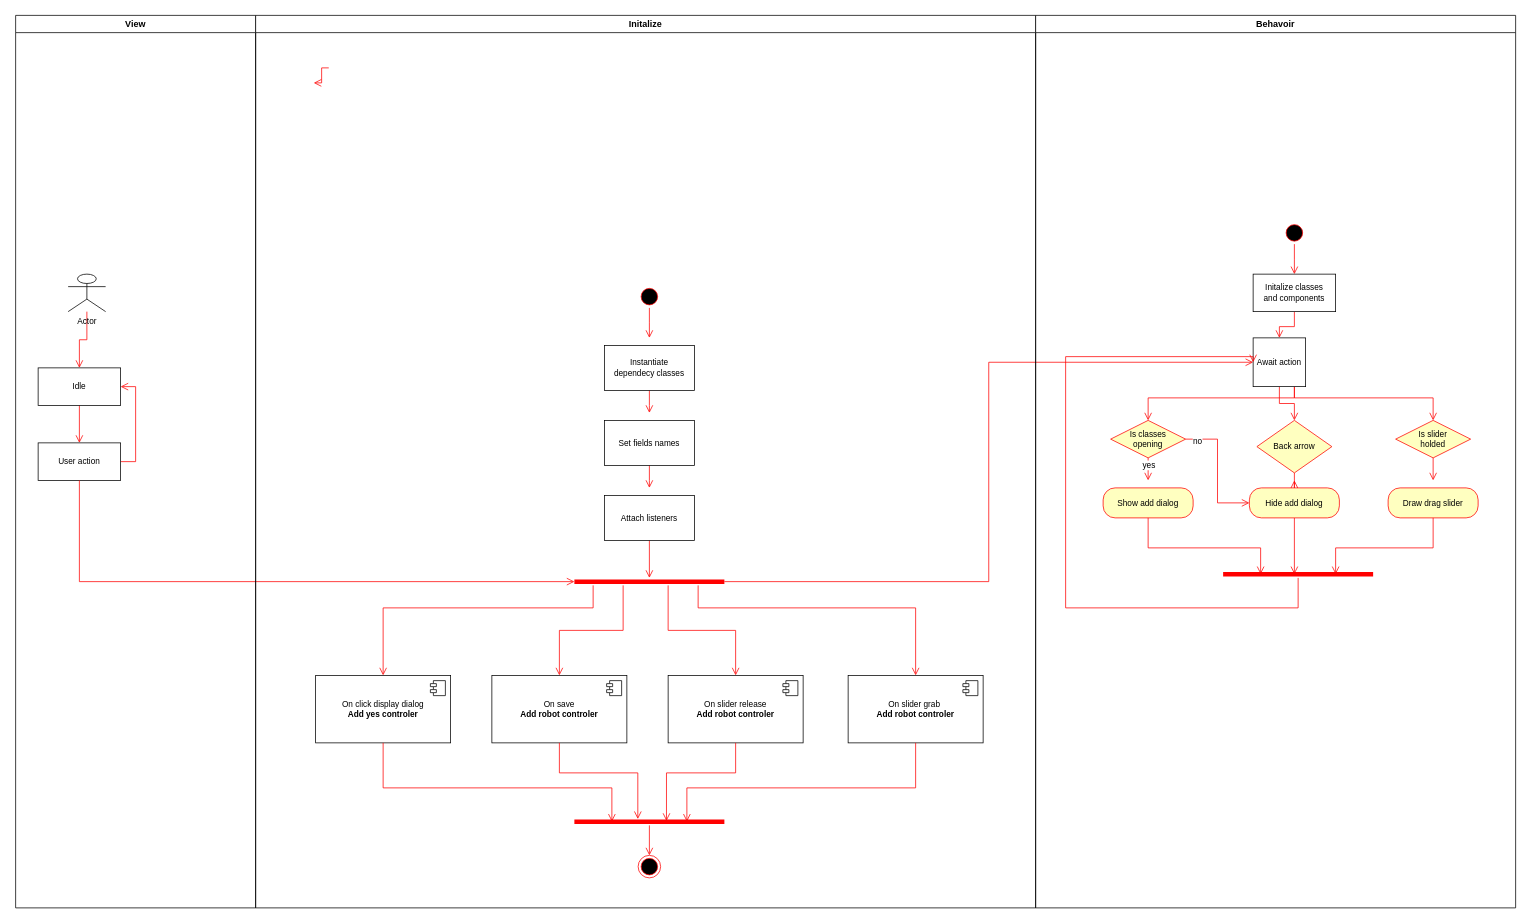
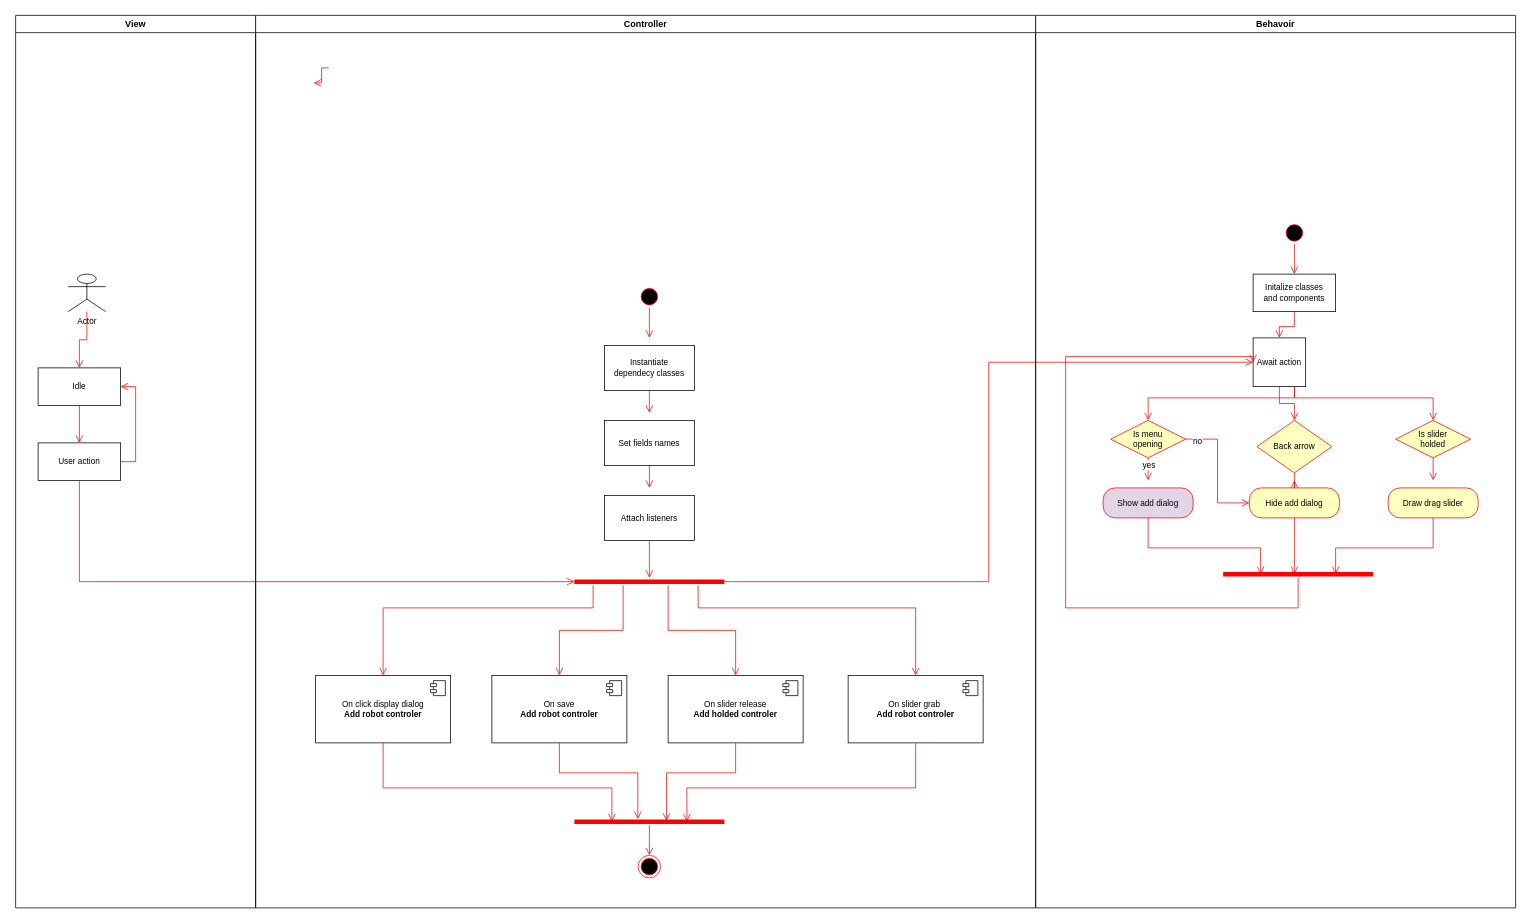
- <mxCell id="64" value="Initalize" style="swimlane;whiteSpace=wrap" parent="1" vertex="1"><mxGeometry x="340" y="20" width="1040" height="1190" as="geometry" /></mxCell>
+ <mxCell id="64" value="Controller" style="swimlane;whiteSpace=wrap" parent="1" vertex="1"><mxGeometry x="340" y="20" width="1040" height="1190" as="geometry" /></mxCell>
- <mxCell id="39" value="Is classes&lt;br&gt;opening" style="rhombus;whiteSpace=wrap;html=1;fontColor=#000000;fillColor=#ffffc0;strokeColor=#ff0000;fontFamily=Helvetica;fontSize=11;" parent="1" vertex="1"><mxGeometry x="1480" y="560" width="100" height="50" as="geometry" /></mxCell>
+ <mxCell id="39" value="Is menu&lt;br&gt;opening" style="rhombus;whiteSpace=wrap;html=1;fontColor=#000000;fillColor=#ffffc0;strokeColor=#ff0000;fontFamily=Helvetica;fontSize=11;" parent="1" vertex="1"><mxGeometry x="1480" y="560" width="100" height="50" as="geometry" /></mxCell>
- <mxCell id="40" value="Show add dialog" style="rounded=1;whiteSpace=wrap;html=1;arcSize=40;fontColor=#000000;fillColor=#ffffc0;strokeColor=#ff0000;fontFamily=Helvetica;fontSize=11;" parent="1" vertex="1"><mxGeometry x="1470" y="650" width="120" height="40" as="geometry" /></mxCell>
+ <mxCell id="40" value="Show add dialog" style="rounded=1;whiteSpace=wrap;html=1;arcSize=40;fontColor=#000000;fillColor=#e1d5e7;strokeColor=#ff0000;fontFamily=Helvetica;fontSize=11;" parent="1" vertex="1"><mxGeometry x="1470" y="650" width="120" height="40" as="geometry" /></mxCell>
- <mxCell id="16" value="On click display dialog&lt;br&gt;&lt;b&gt;Add yes controler&lt;/b&gt;" style="html=1;dropTarget=0;whiteSpace=wrap;fontFamily=Helvetica;fontSize=11;fontColor=default;" parent="1" vertex="1"><mxGeometry y="900" width="180" height="90" as="geometry" x="420" /></mxCell>
+ <mxCell id="16" value="On click display dialog&lt;br&gt;&lt;b&gt;Add robot controler&lt;/b&gt;" style="html=1;dropTarget=0;whiteSpace=wrap;fontFamily=Helvetica;fontSize=11;fontColor=default;" parent="1" vertex="1"><mxGeometry y="900" width="180" height="90" as="geometry" x="420" /></mxCell>
- <mxCell id="20" value="On slider release&lt;br&gt;&lt;b&gt;Add robot controler&lt;/b&gt;" style="html=1;dropTarget=0;whiteSpace=wrap;fontFamily=Helvetica;fontSize=11;fontColor=default;" parent="1" vertex="1"><mxGeometry x="890" y="900" width="180" height="90" as="geometry" /></mxCell>
+ <mxCell id="20" value="On slider release&lt;br&gt;&lt;b&gt;Add holded controler&lt;/b&gt;" style="html=1;dropTarget=0;whiteSpace=wrap;fontFamily=Helvetica;fontSize=11;fontColor=default;" parent="1" vertex="1"><mxGeometry x="890" y="900" width="180" height="90" as="geometry" /></mxCell>
